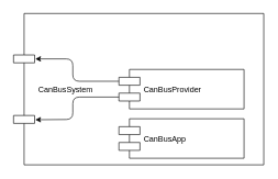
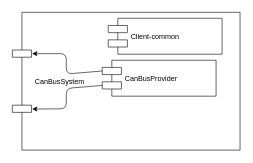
+ <mxCell id="5" value="Client-common" style="shape=component;align=left;spacingLeft=36;" vertex="1" parent="1"><mxGeometry x="180" y="30" width="190" height="60" as="geometry" /></mxCell>
- <mxCell id="3" value="CanBusProvider" style="shape=component;align=left;spacingLeft=36;" vertex="1" parent="1"><mxGeometry x="180" y="105" width="190" height="60" as="geometry" /></mxCell>
+ <mxCell id="3" value="CanBusProvider" style="shape=component;align=left;spacingLeft=36;" vertex="1" parent="1"><mxGeometry x="170" y="100" width="190" height="60" as="geometry" /></mxCell>
- <mxCell id="4" value="CanBusApp" style="shape=component;align=left;spacingLeft=36;" vertex="1" parent="1"><mxGeometry x="180" y="180" width="190" height="60" as="geometry" /></mxCell>
